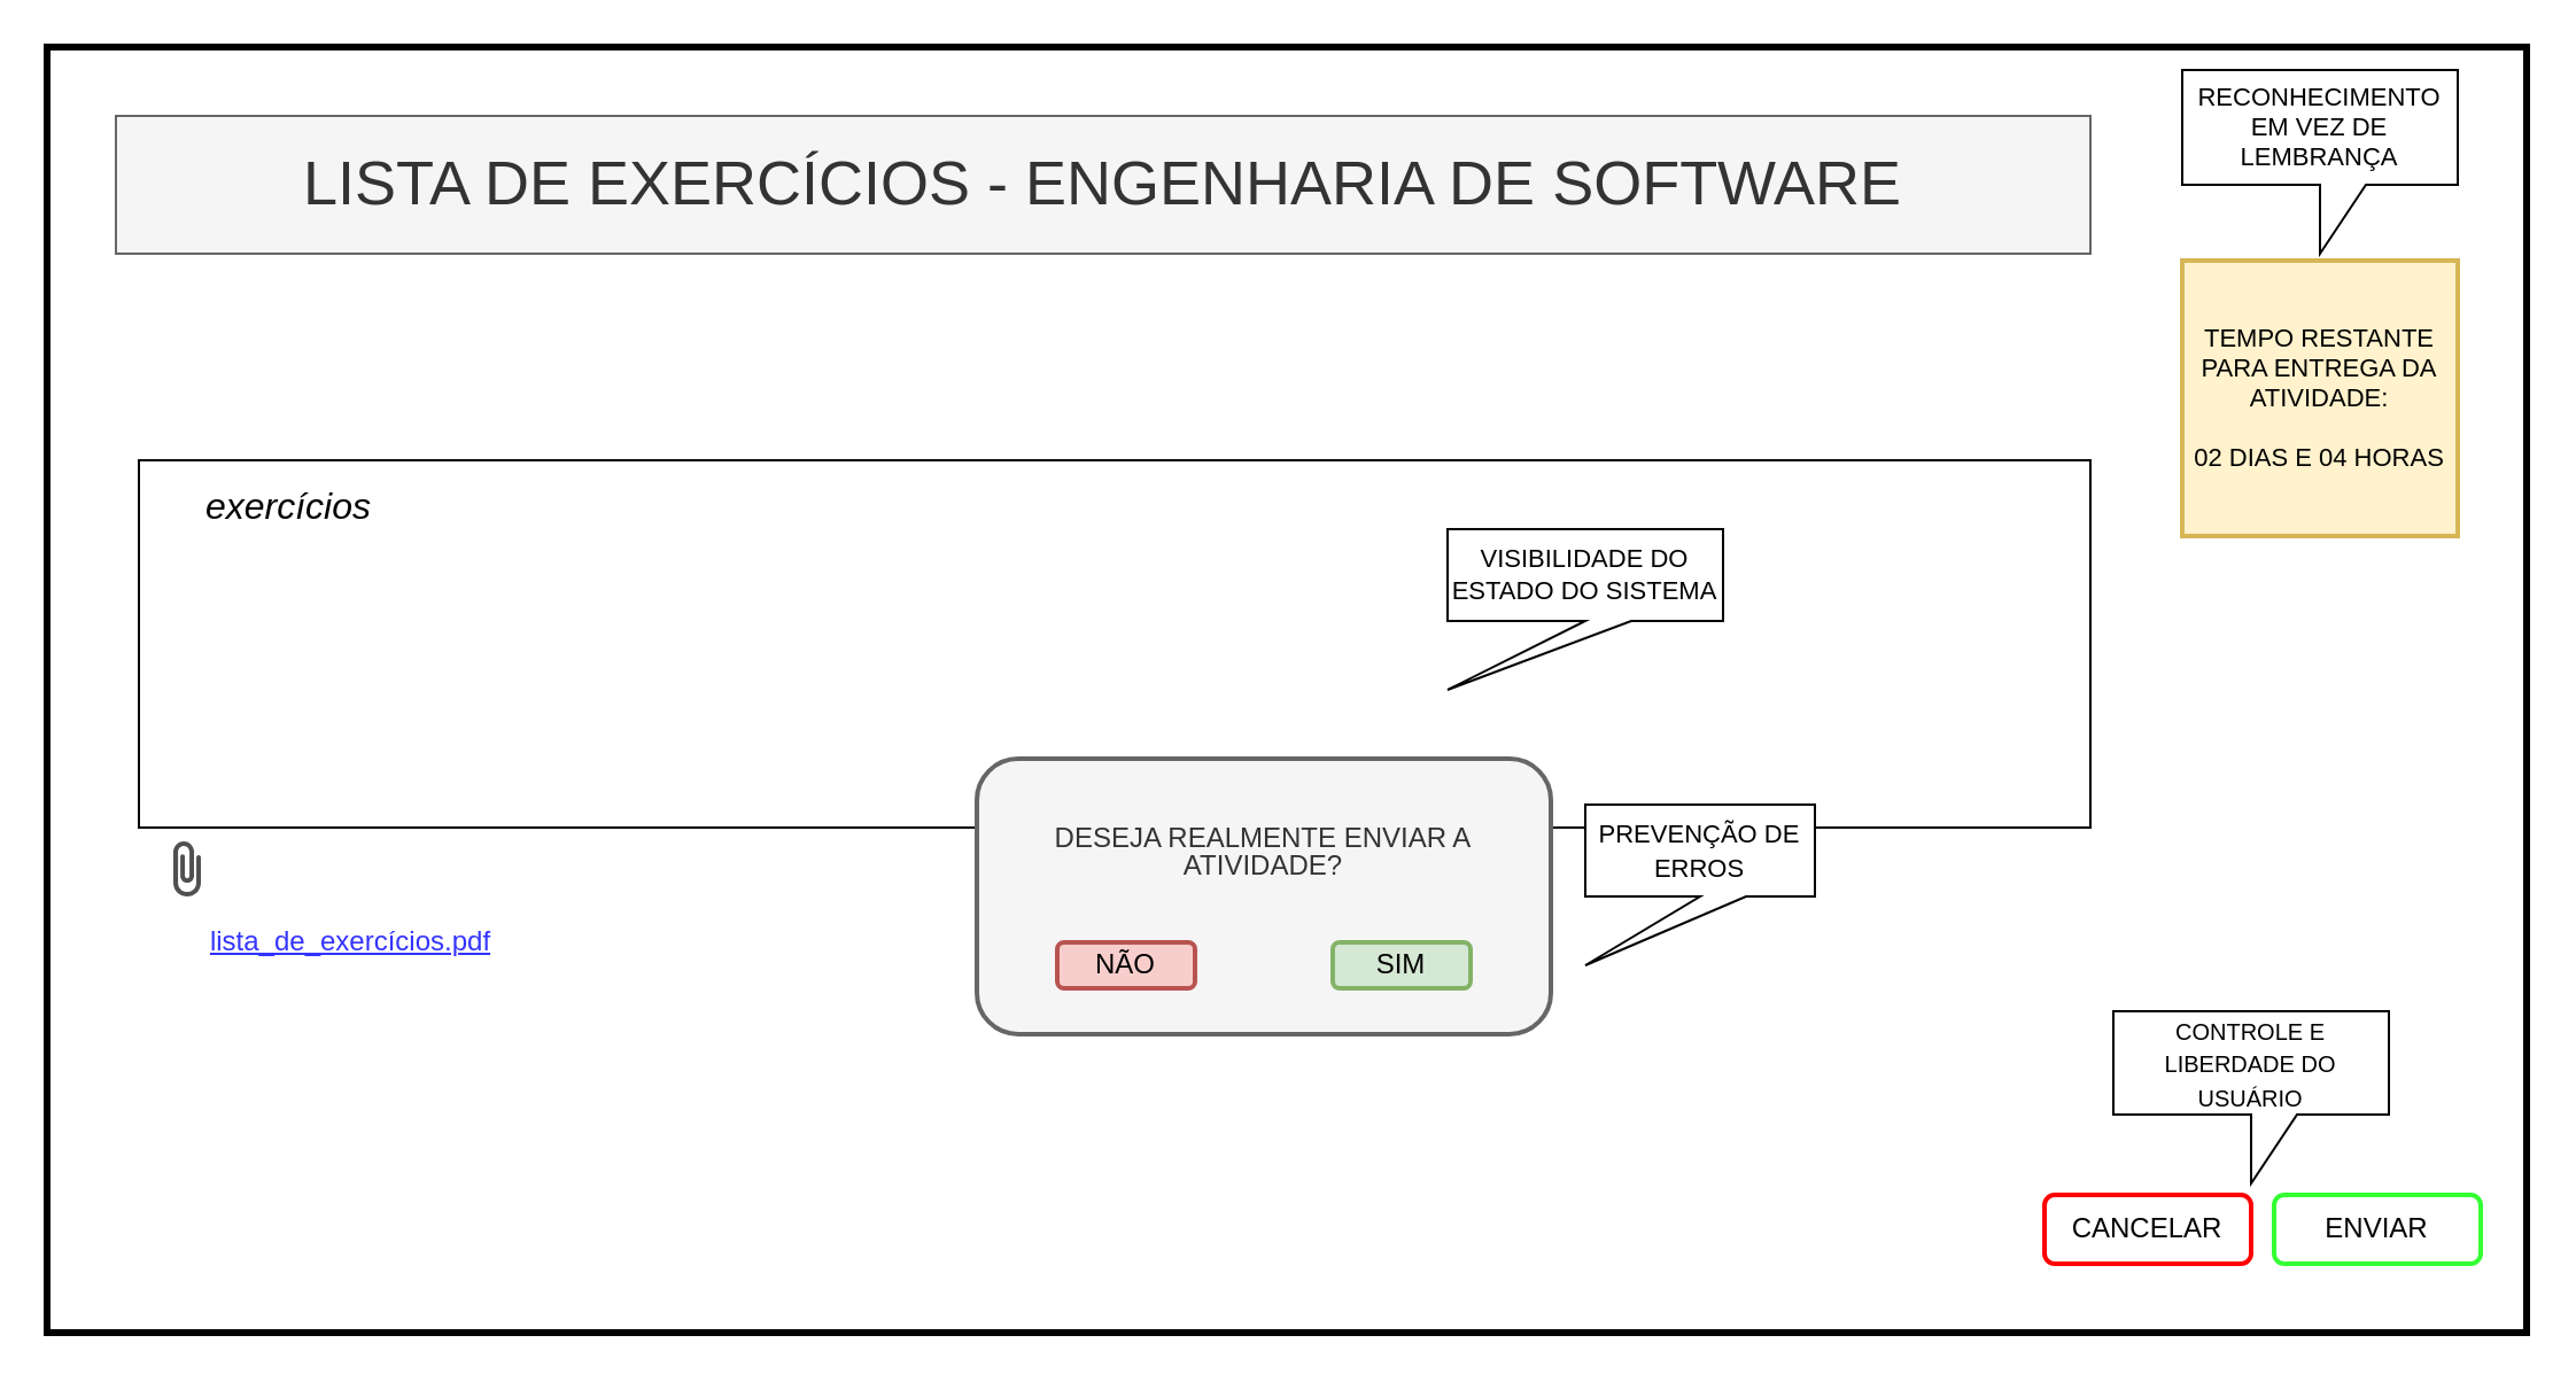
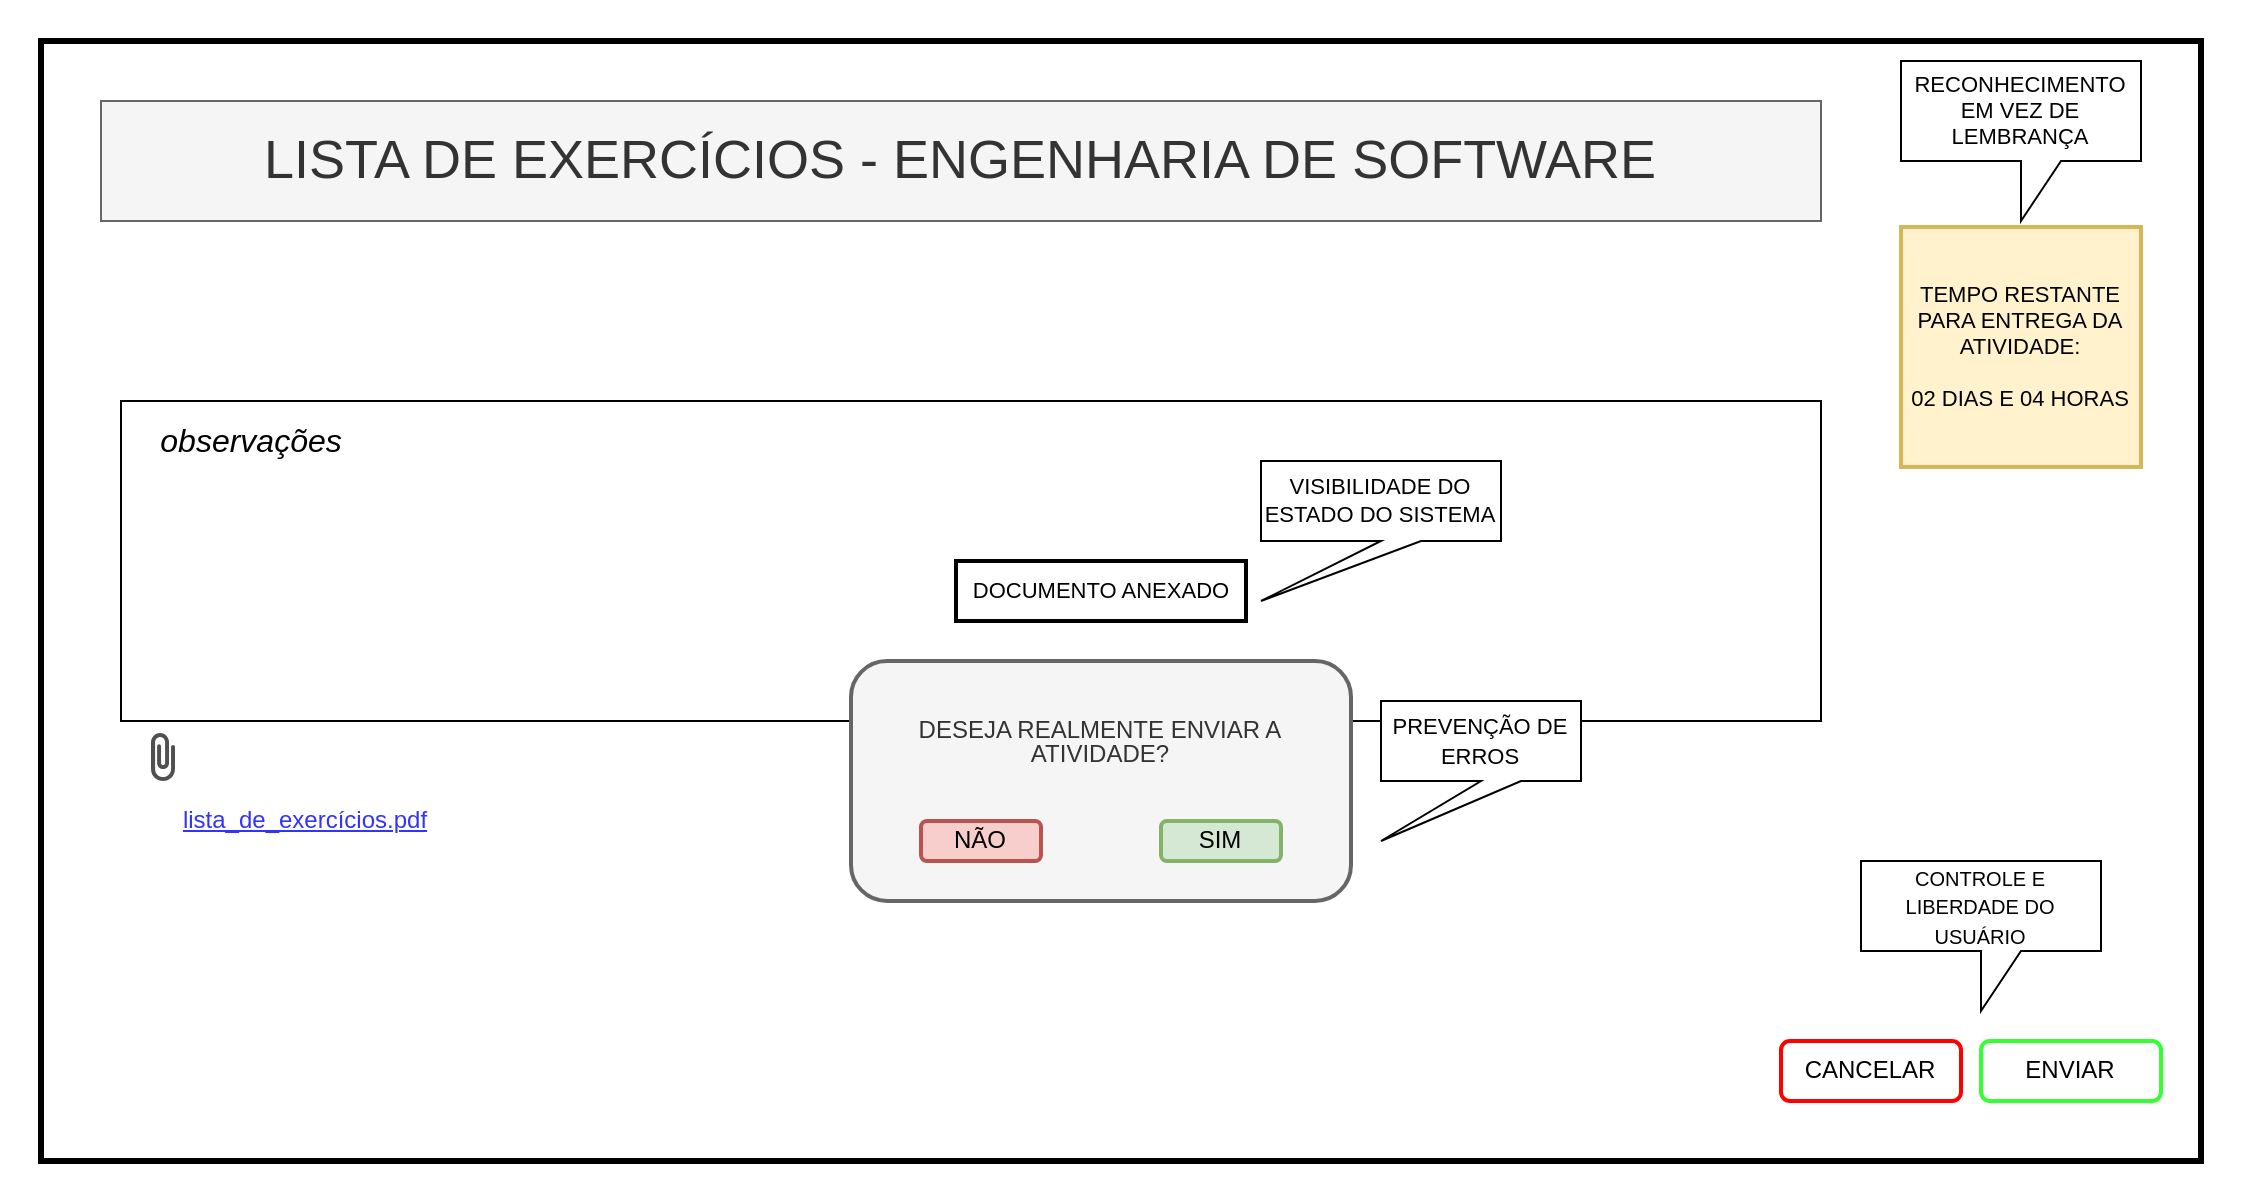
- <mxCell id="16" value="exercícios" style="text;html=1;resizable=0;autosize=1;align=center;verticalAlign=middle;points=[];fillColor=none;strokeColor=none;rounded=0;fontSize=16;fontStyle=2" vertex="1" parent="1"><mxGeometry x="70" y="210" width="110" height="20" as="geometry" /></mxCell>
+ <mxCell id="16" value="observações" style="text;html=1;resizable=0;autosize=1;align=center;verticalAlign=middle;points=[];fillColor=none;strokeColor=none;rounded=0;fontSize=16;fontStyle=2" vertex="1" parent="1"><mxGeometry x="70" y="210" width="110" height="20" as="geometry" /></mxCell>
+ <mxCell id="13" value="DOCUMENTO ANEXADO" style="rounded=0;whiteSpace=wrap;html=1;fontSize=11;strokeColor=#000000;strokeWidth=2;" vertex="1" parent="1"><mxGeometry x="477.5" y="280" width="145" height="30" as="geometry" /></mxCell>
- <mxCell id="6" value="&lt;font style=&quot;font-size: 10px&quot;&gt;CONTROLE E LIBERDADE DO USUÁRIO&lt;/font&gt;" style="shape=callout;whiteSpace=wrap;html=1;perimeter=calloutPerimeter;strokeColor=#000000;strokeWidth=1;" vertex="1" parent="1"><mxGeometry x="920" y="440" width="120" height="75" as="geometry" /></mxCell>
+ <mxCell id="6" value="&lt;font style=&quot;font-size: 10px&quot;&gt;CONTROLE E LIBERDADE DO USUÁRIO&lt;/font&gt;" style="shape=callout;whiteSpace=wrap;html=1;perimeter=calloutPerimeter;strokeColor=#000000;strokeWidth=1;" vertex="1" parent="1"><mxGeometry x="930" y="430" width="120" height="75" as="geometry" /></mxCell>
